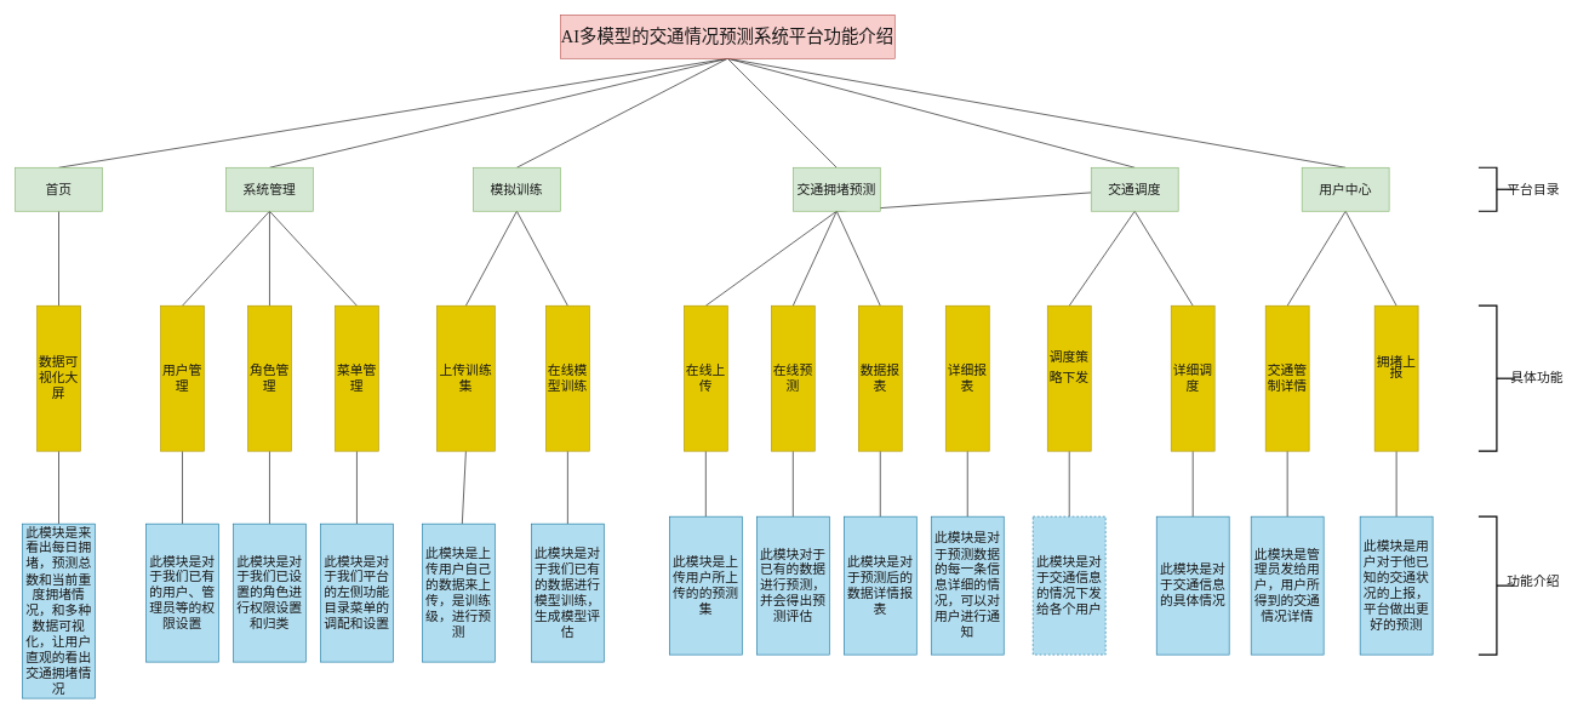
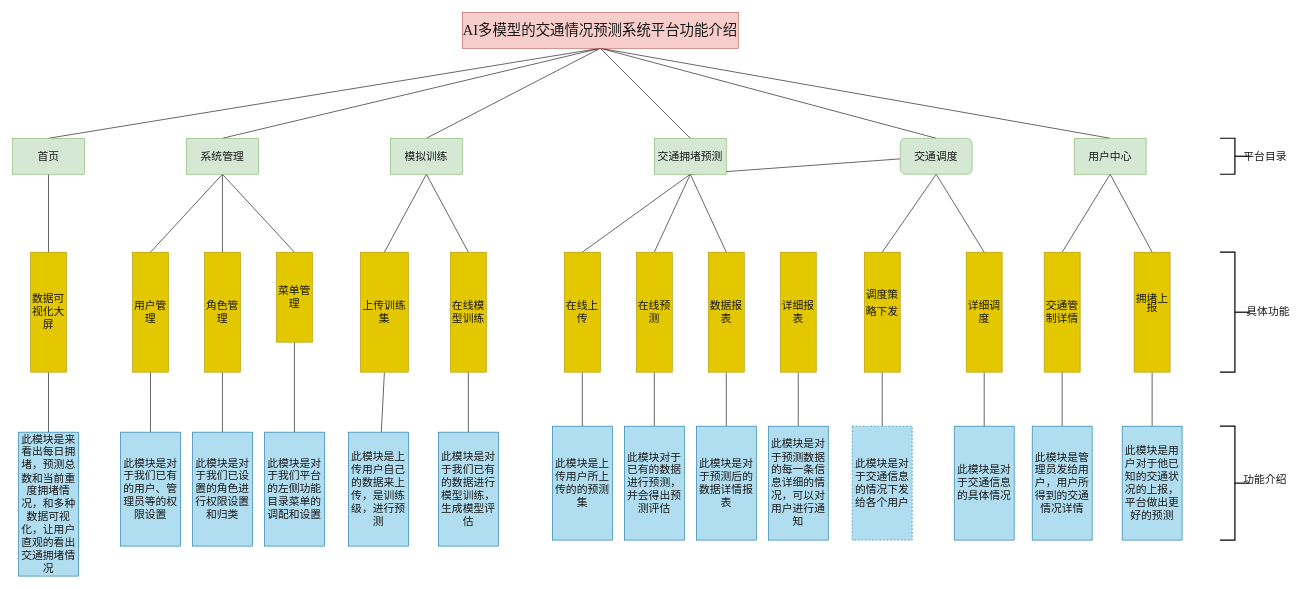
- <mxCell id="25" value="&lt;span style=&quot;font-family: &amp;quot;Microsoft YaHei&amp;quot;; color: rgb(25, 25, 25);&quot;&gt;&lt;font style=&quot;font-size: 18px;&quot;&gt;交通调度&lt;/font&gt;&lt;/span&gt;" style="rounded=0;whiteSpace=wrap;html=1;fillColor=#d5e8d4;strokeColor=#82b366;" vertex="1" parent="1"><mxGeometry x="1500" y="230" width="120" height="60" as="geometry" /></mxCell>
+ <mxCell id="25" value="&lt;span style=&quot;font-family: &amp;quot;Microsoft YaHei&amp;quot;; color: rgb(25, 25, 25);&quot;&gt;&lt;font style=&quot;font-size: 18px;&quot;&gt;交通调度&lt;/font&gt;&lt;/span&gt;" style="whiteSpace=wrap;html=1;fillColor=#d5e8d4;strokeColor=#82b366;rounded=1;" vertex="1" parent="1"><mxGeometry x="1500" y="230" width="120" height="60" as="geometry" /></mxCell>
- <mxCell id="34" value="&lt;span style=&quot;font-family: &amp;quot;Microsoft YaHei&amp;quot;; color: rgb(25, 25, 25);&quot;&gt;&lt;font style=&quot;font-size: 18px;&quot;&gt;菜单管理&lt;/font&gt;&lt;/span&gt;" style="rounded=0;whiteSpace=wrap;html=1;fillColor=#e3c800;fontColor=#000000;strokeColor=#B09500;" vertex="1" parent="1"><mxGeometry x="460" y="420" width="60" height="200" as="geometry" /></mxCell>
+ <mxCell id="34" value="&lt;span style=&quot;font-family: &amp;quot;Microsoft YaHei&amp;quot;; color: rgb(25, 25, 25);&quot;&gt;&lt;font style=&quot;font-size: 18px;&quot;&gt;菜单管理&lt;/font&gt;&lt;/span&gt;" style="rounded=0;whiteSpace=wrap;html=1;fillColor=#e3c800;fontColor=#000000;strokeColor=#B09500;" vertex="1" parent="1"><mxGeometry x="460" y="420" width="60" height="150" as="geometry" /></mxCell>
